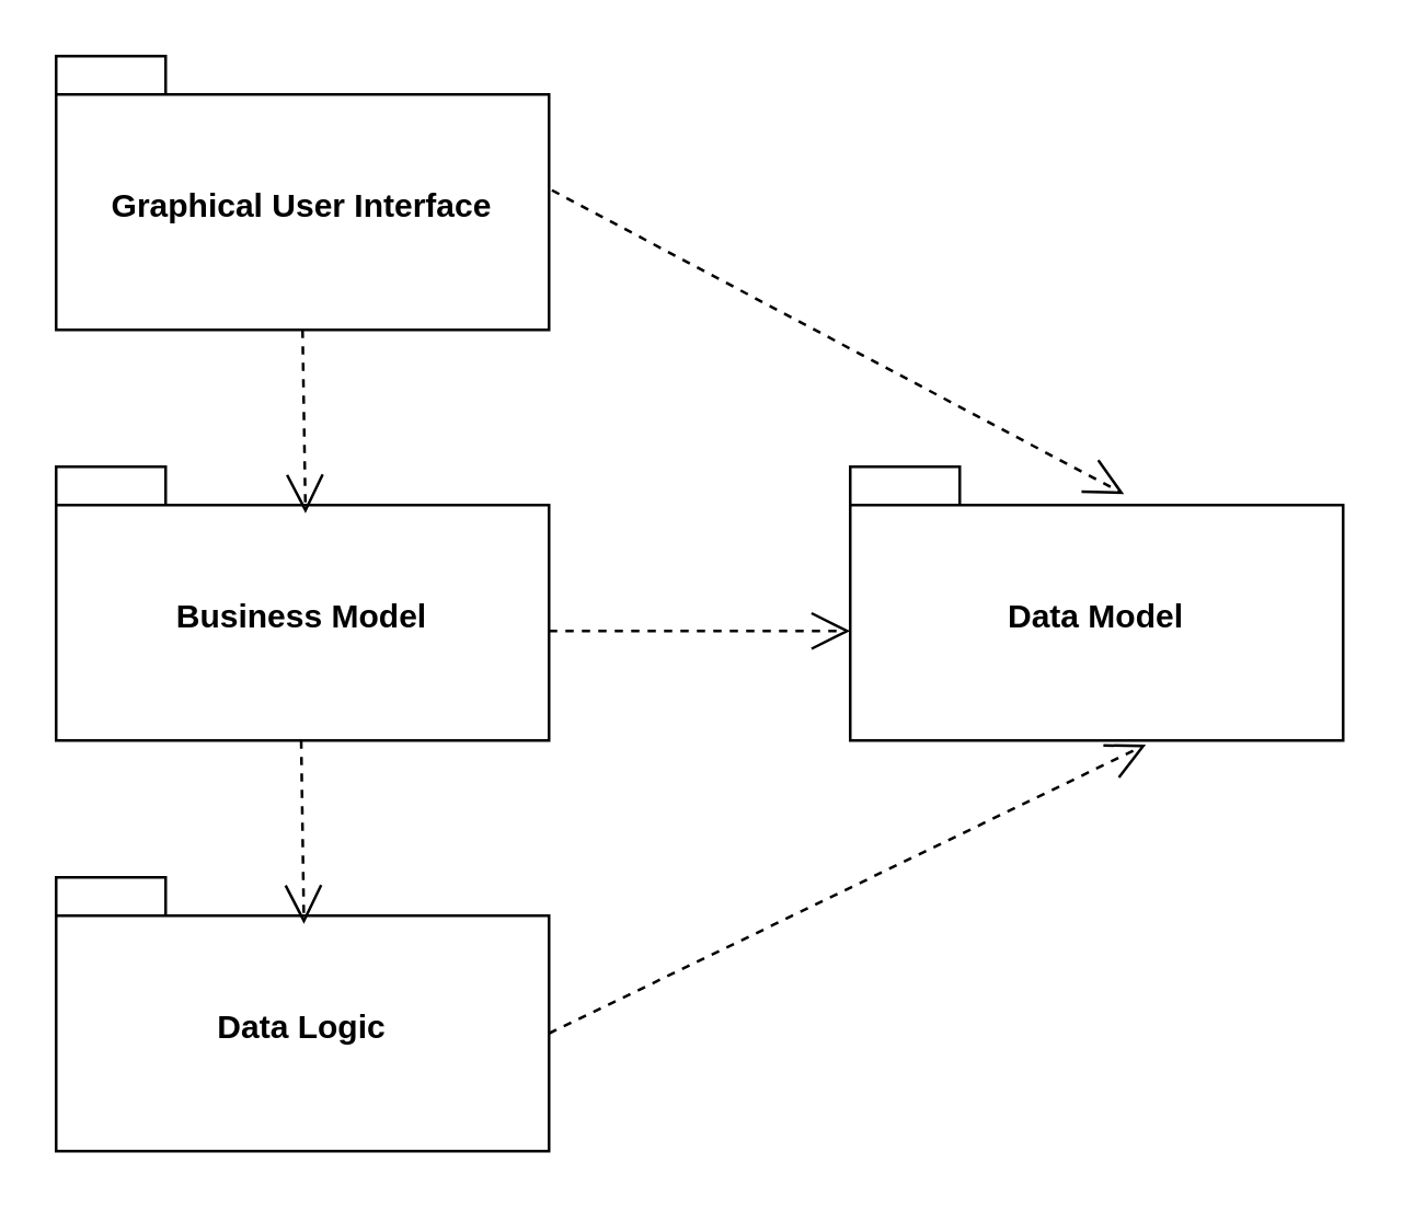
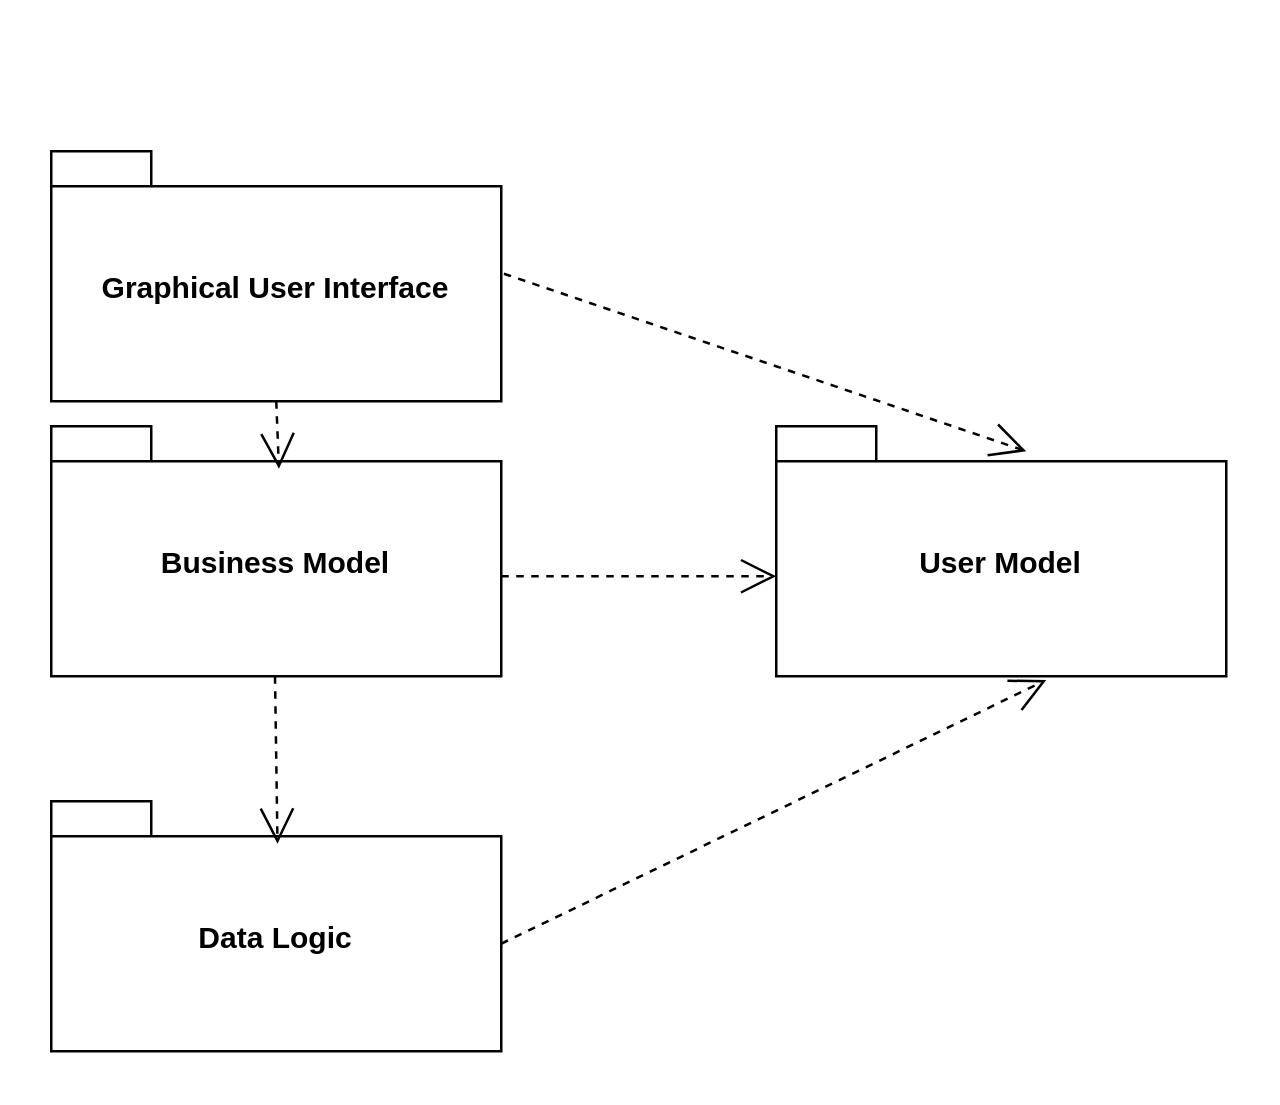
- <mxCell id="2" value="Graphical User Interface" style="shape=folder;fontStyle=1;spacingTop=10;tabWidth=40;tabHeight=14;tabPosition=left;html=1;whiteSpace=wrap;" vertex="1" parent="1"><mxGeometry x="20" y="20" width="180" height="100" as="geometry" /></mxCell>
+ <mxCell id="2" value="Graphical User Interface" style="shape=folder;fontStyle=1;spacingTop=10;tabWidth=40;tabHeight=14;tabPosition=left;html=1;whiteSpace=wrap;" vertex="1" parent="1"><mxGeometry x="20" y="60" width="180" height="100" as="geometry" /></mxCell>
- <mxCell id="5" value="Data Model" style="shape=folder;fontStyle=1;spacingTop=10;tabWidth=40;tabHeight=14;tabPosition=left;html=1;whiteSpace=wrap;" vertex="1" parent="1"><mxGeometry x="310" y="170" width="180" height="100" as="geometry" /></mxCell>
+ <mxCell id="5" value="User Model" style="shape=folder;fontStyle=1;spacingTop=10;tabWidth=40;tabHeight=14;tabPosition=left;html=1;whiteSpace=wrap;" vertex="1" parent="1"><mxGeometry x="310" y="170" width="180" height="100" as="geometry" /></mxCell>
